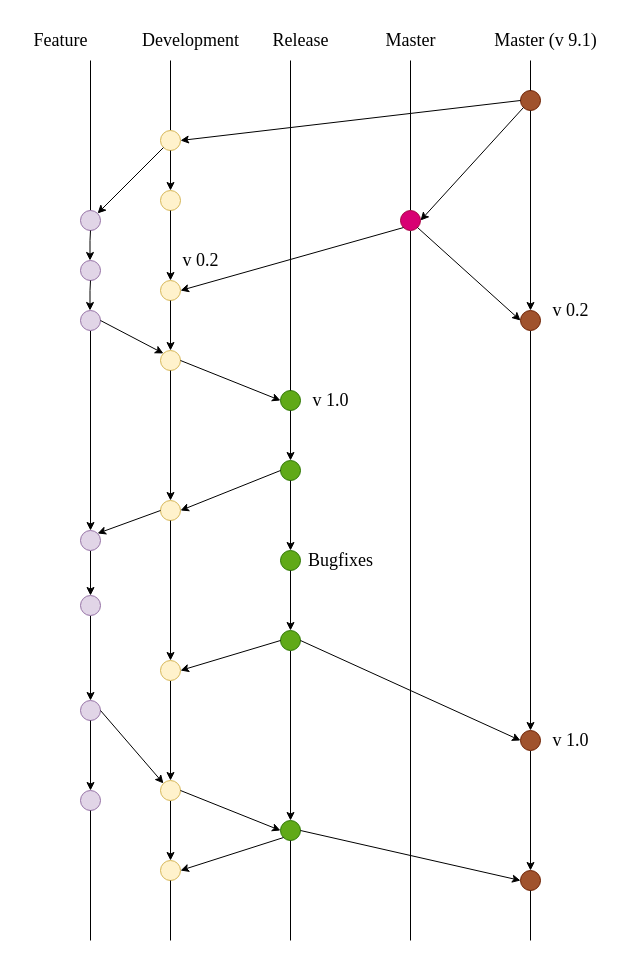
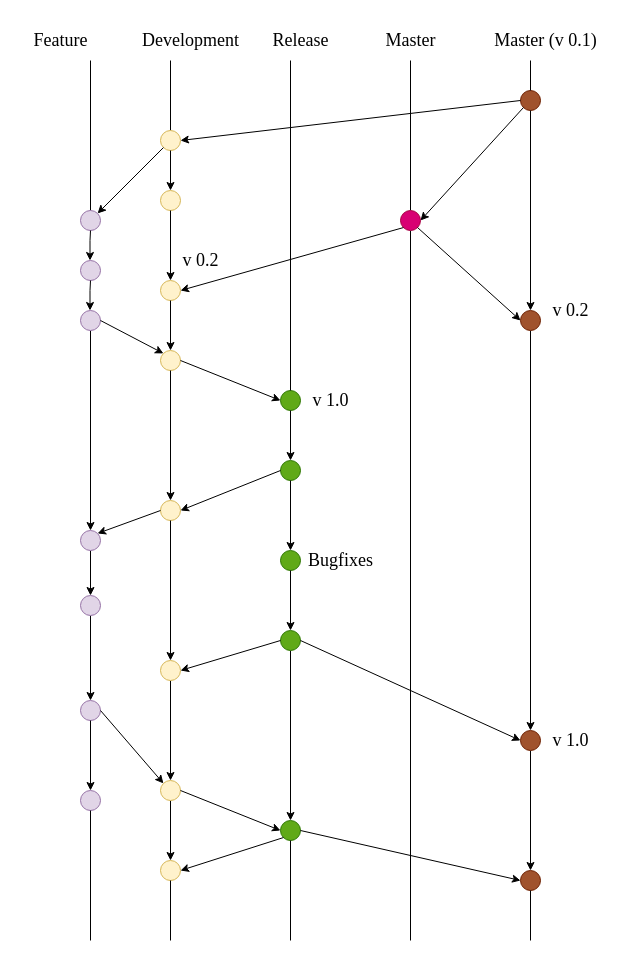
- <mxCell id="73" value="&lt;font style=&quot;font-size: 18px;&quot; face=&quot;Times New Roman&quot;&gt;Master (v 9.1)&lt;/font&gt;" style="text;html=1;align=center;verticalAlign=middle;resizable=0;points=[];autosize=1;strokeColor=none;fillColor=none;" vertex="1" parent="1"><mxGeometry x="480" width="130" height="40" as="geometry" y="20" /></mxCell>
+ <mxCell id="73" value="&lt;font style=&quot;font-size: 18px;&quot; face=&quot;Times New Roman&quot;&gt;Master (v 0.1)&lt;/font&gt;" style="text;html=1;align=center;verticalAlign=middle;resizable=0;points=[];autosize=1;strokeColor=none;fillColor=none;" vertex="1" parent="1"><mxGeometry x="480" width="130" height="40" as="geometry" y="20" /></mxCell>
